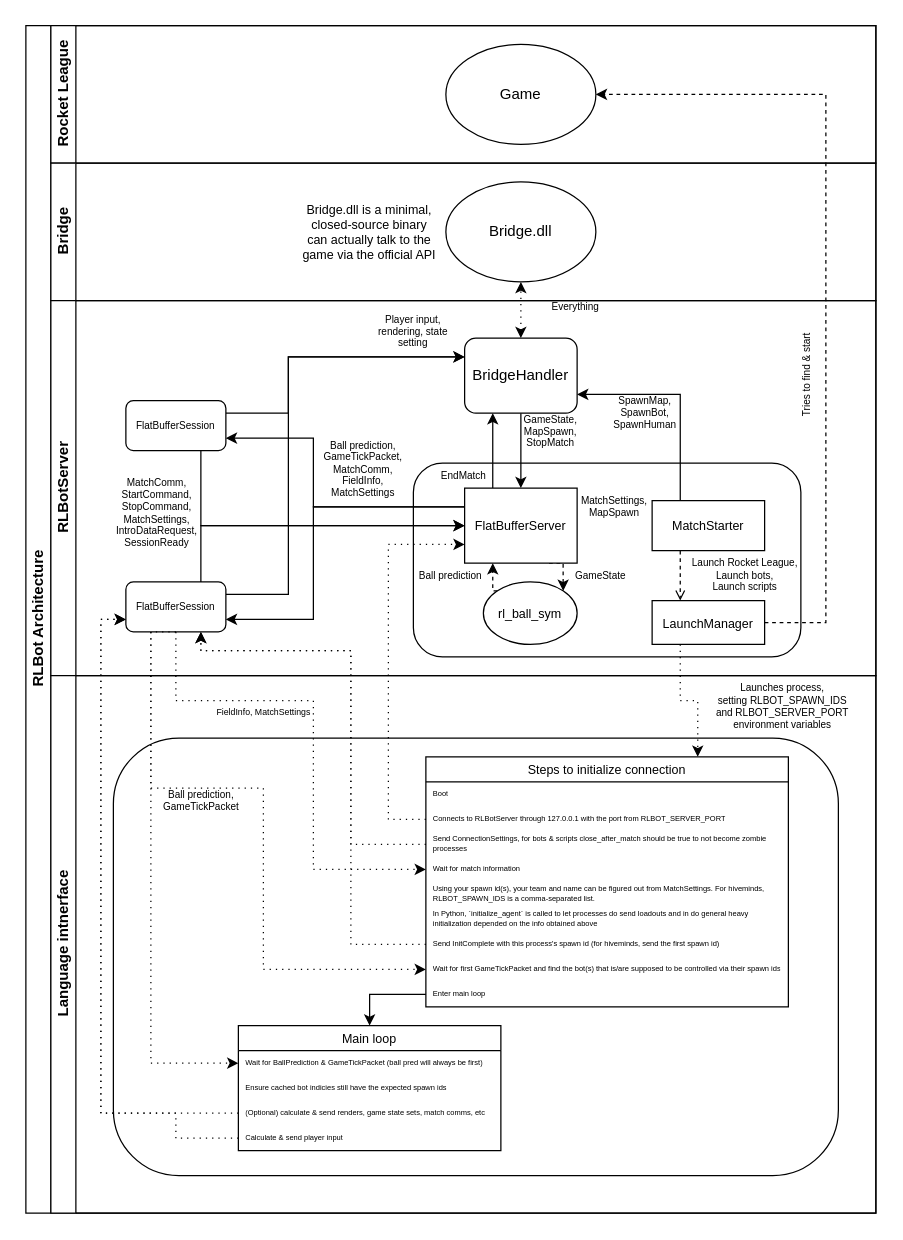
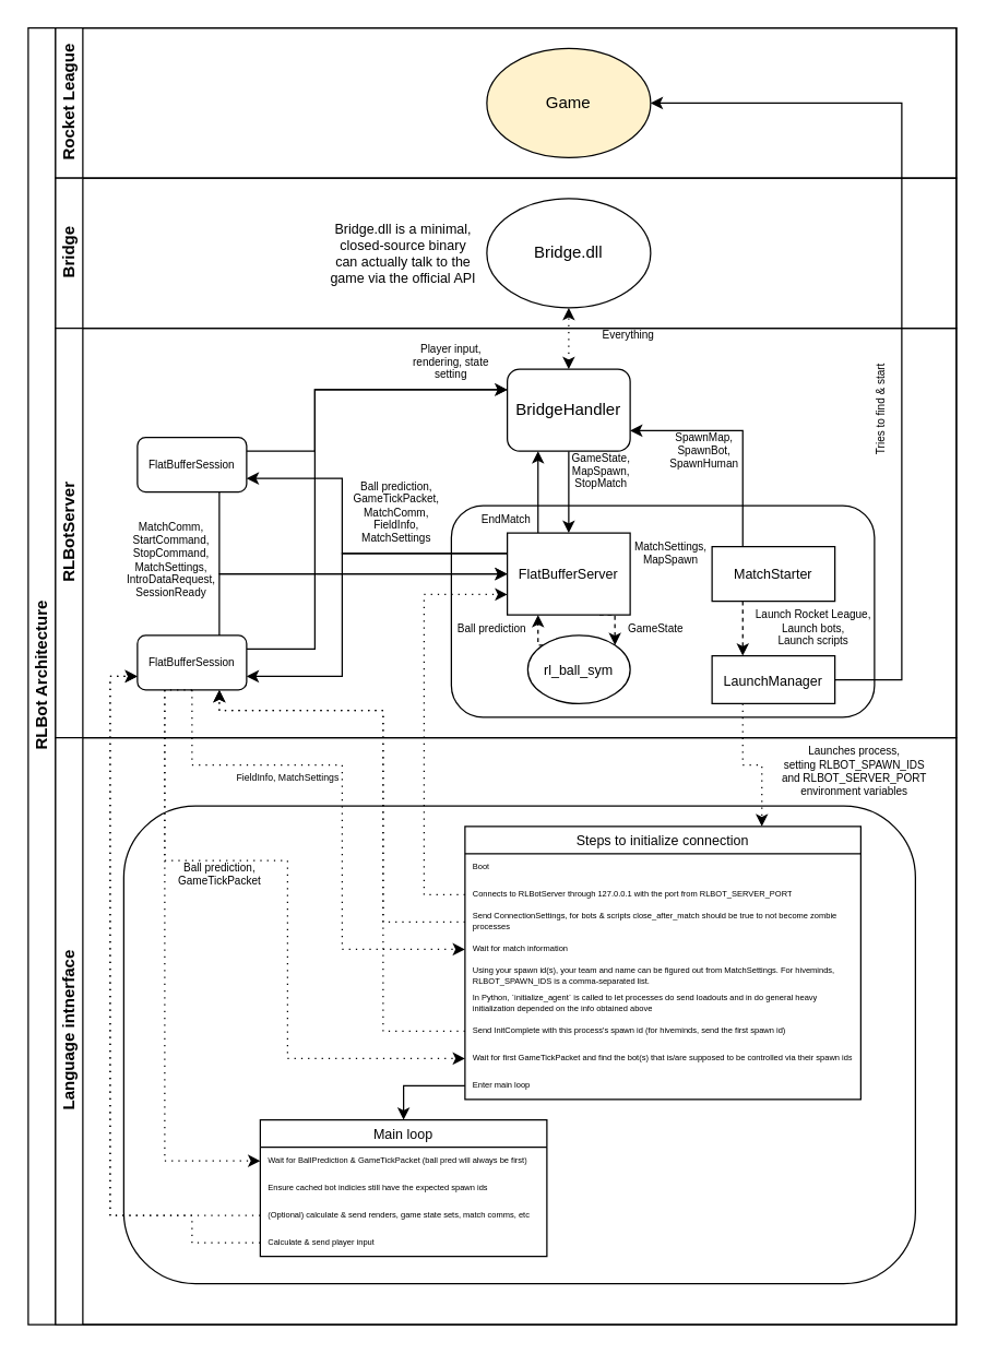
- <mxCell id="4" value="Game" style="ellipse;whiteSpace=wrap;html=1;" vertex="1" parent="3"><mxGeometry x="316" y="15" width="120" height="80" as="geometry" /></mxCell>
+ <mxCell id="4" value="Game" style="ellipse;whiteSpace=wrap;html=1;fillColor=#fff2cc;" vertex="1" parent="3"><mxGeometry x="316" y="15" width="120" height="80" as="geometry" /></mxCell>
- <mxCell id="43" style="edgeStyle=orthogonalEdgeStyle;rounded=0;orthogonalLoop=1;jettySize=auto;html=1;entryX=1;entryY=0.5;entryDx=0;entryDy=0;dashed=1;" edge="1" parent="2" source="38" target="4"><mxGeometry relative="1" as="geometry"><Array as="points"><mxPoint x="640" y="478" /><mxPoint x="640" y="55" /></Array></mxGeometry></mxCell>
+ <mxCell id="43" style="edgeStyle=orthogonalEdgeStyle;rounded=0;orthogonalLoop=1;jettySize=auto;html=1;entryX=1;entryY=0.5;entryDx=0;entryDy=0;" edge="1" parent="2" source="38" target="4"><mxGeometry relative="1" as="geometry"><Array as="points"><mxPoint x="640" y="478" /><mxPoint x="640" y="55" /></Array></mxGeometry></mxCell>
- <mxCell id="34" style="edgeStyle=orthogonalEdgeStyle;rounded=0;orthogonalLoop=1;jettySize=auto;html=1;exitX=0.25;exitY=1;exitDx=0;exitDy=0;entryX=0.25;entryY=0;entryDx=0;entryDy=0;dashed=1;endArrow=open;" edge="1" parent="8" source="35" target="38"><mxGeometry relative="1" as="geometry" /></mxCell>
+ <mxCell id="34" style="edgeStyle=orthogonalEdgeStyle;rounded=0;orthogonalLoop=1;jettySize=auto;html=1;exitX=0.25;exitY=1;exitDx=0;exitDy=0;entryX=0.25;entryY=0;entryDx=0;entryDy=0;dashed=1;" edge="1" parent="8" source="35" target="38"><mxGeometry relative="1" as="geometry" /></mxCell>
